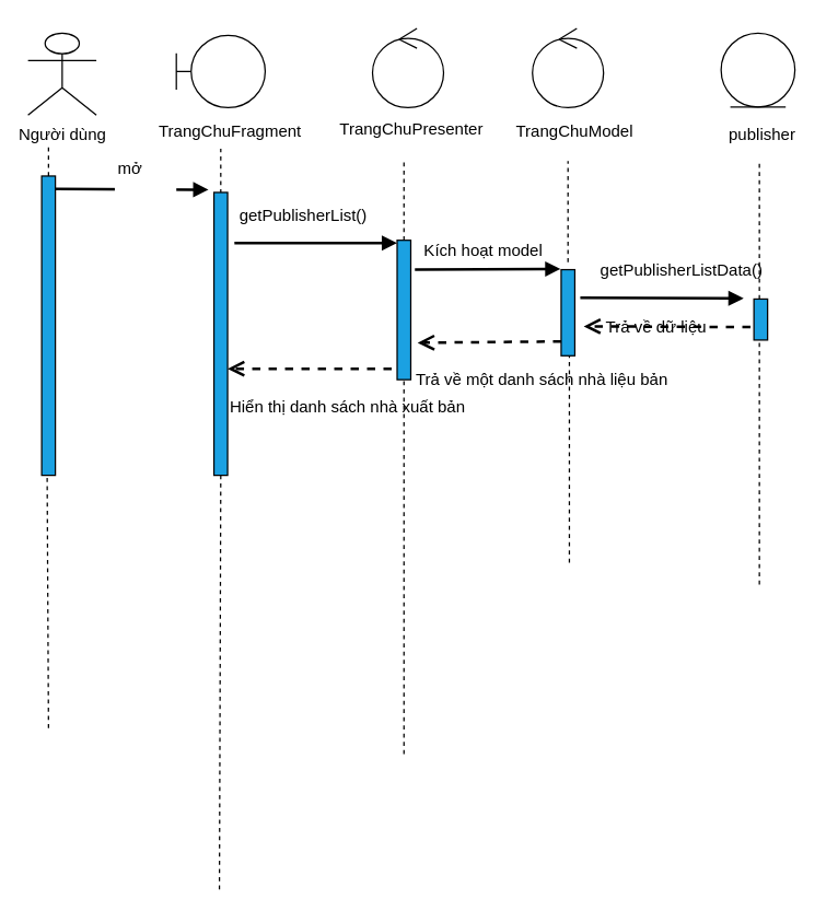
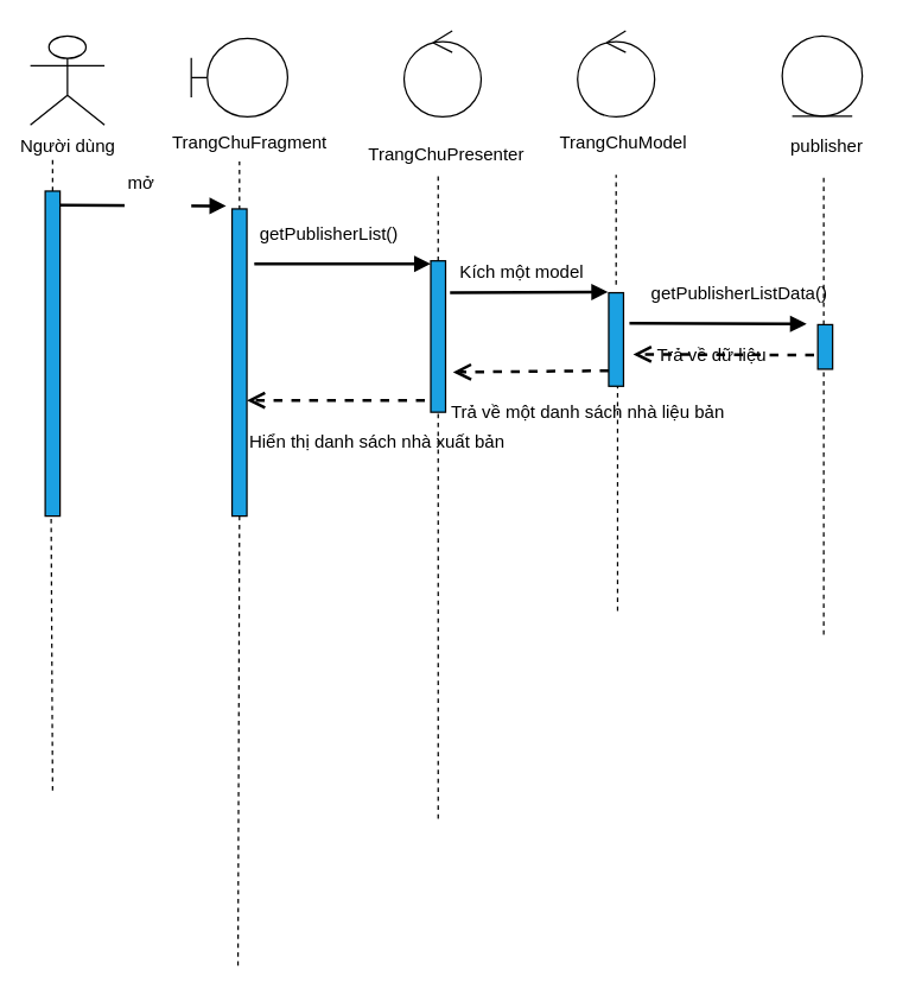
- <mxCell id="4" value="&amp;nbsp;TrangChuPresenter" style="text;html=1;resizable=0;points=[];autosize=1;align=left;verticalAlign=top;spacingTop=-4;" parent="1" vertex="1"><mxGeometry x="243" y="83.5" width="120" height="20" as="geometry" /></mxCell>
+ <mxCell id="4" value="&amp;nbsp;TrangChuPresenter" style="text;html=1;resizable=0;points=[];autosize=1;align=left;verticalAlign=top;spacingTop=-4;" parent="1" vertex="1"><mxGeometry x="243" y="93.5" width="120" height="20" as="geometry" /></mxCell>
- <mxCell id="39" value="Kích hoạt model" style="text;html=1;resizable=0;points=[];autosize=1;align=left;verticalAlign=top;spacingTop=-4;" vertex="1" parent="1"><mxGeometry x="307.5" y="172.5" width="97" height="14" as="geometry" /></mxCell>
+ <mxCell id="39" value="Kích một model" style="text;html=1;resizable=0;points=[];autosize=1;align=left;verticalAlign=top;spacingTop=-4;" vertex="1" parent="1"><mxGeometry x="307.5" y="172.5" width="97" height="14" as="geometry" /></mxCell>
